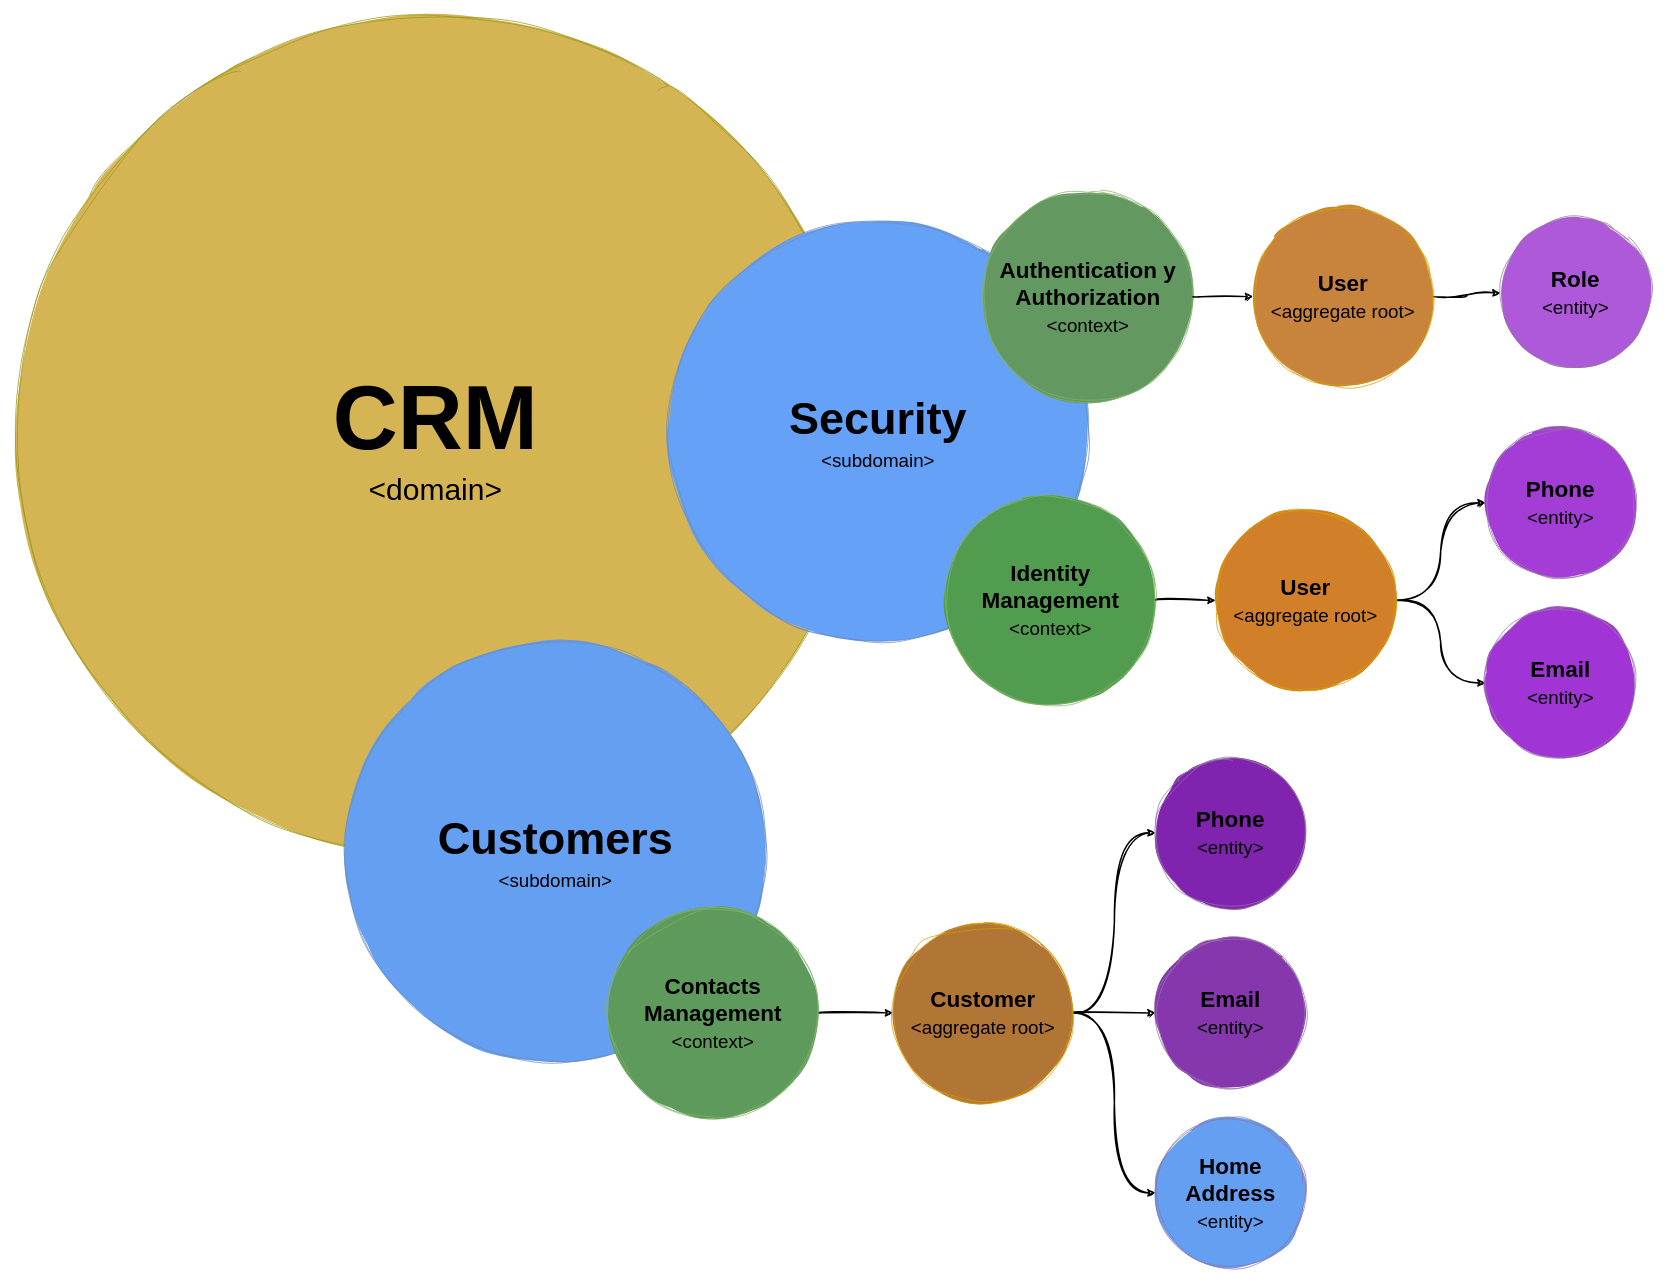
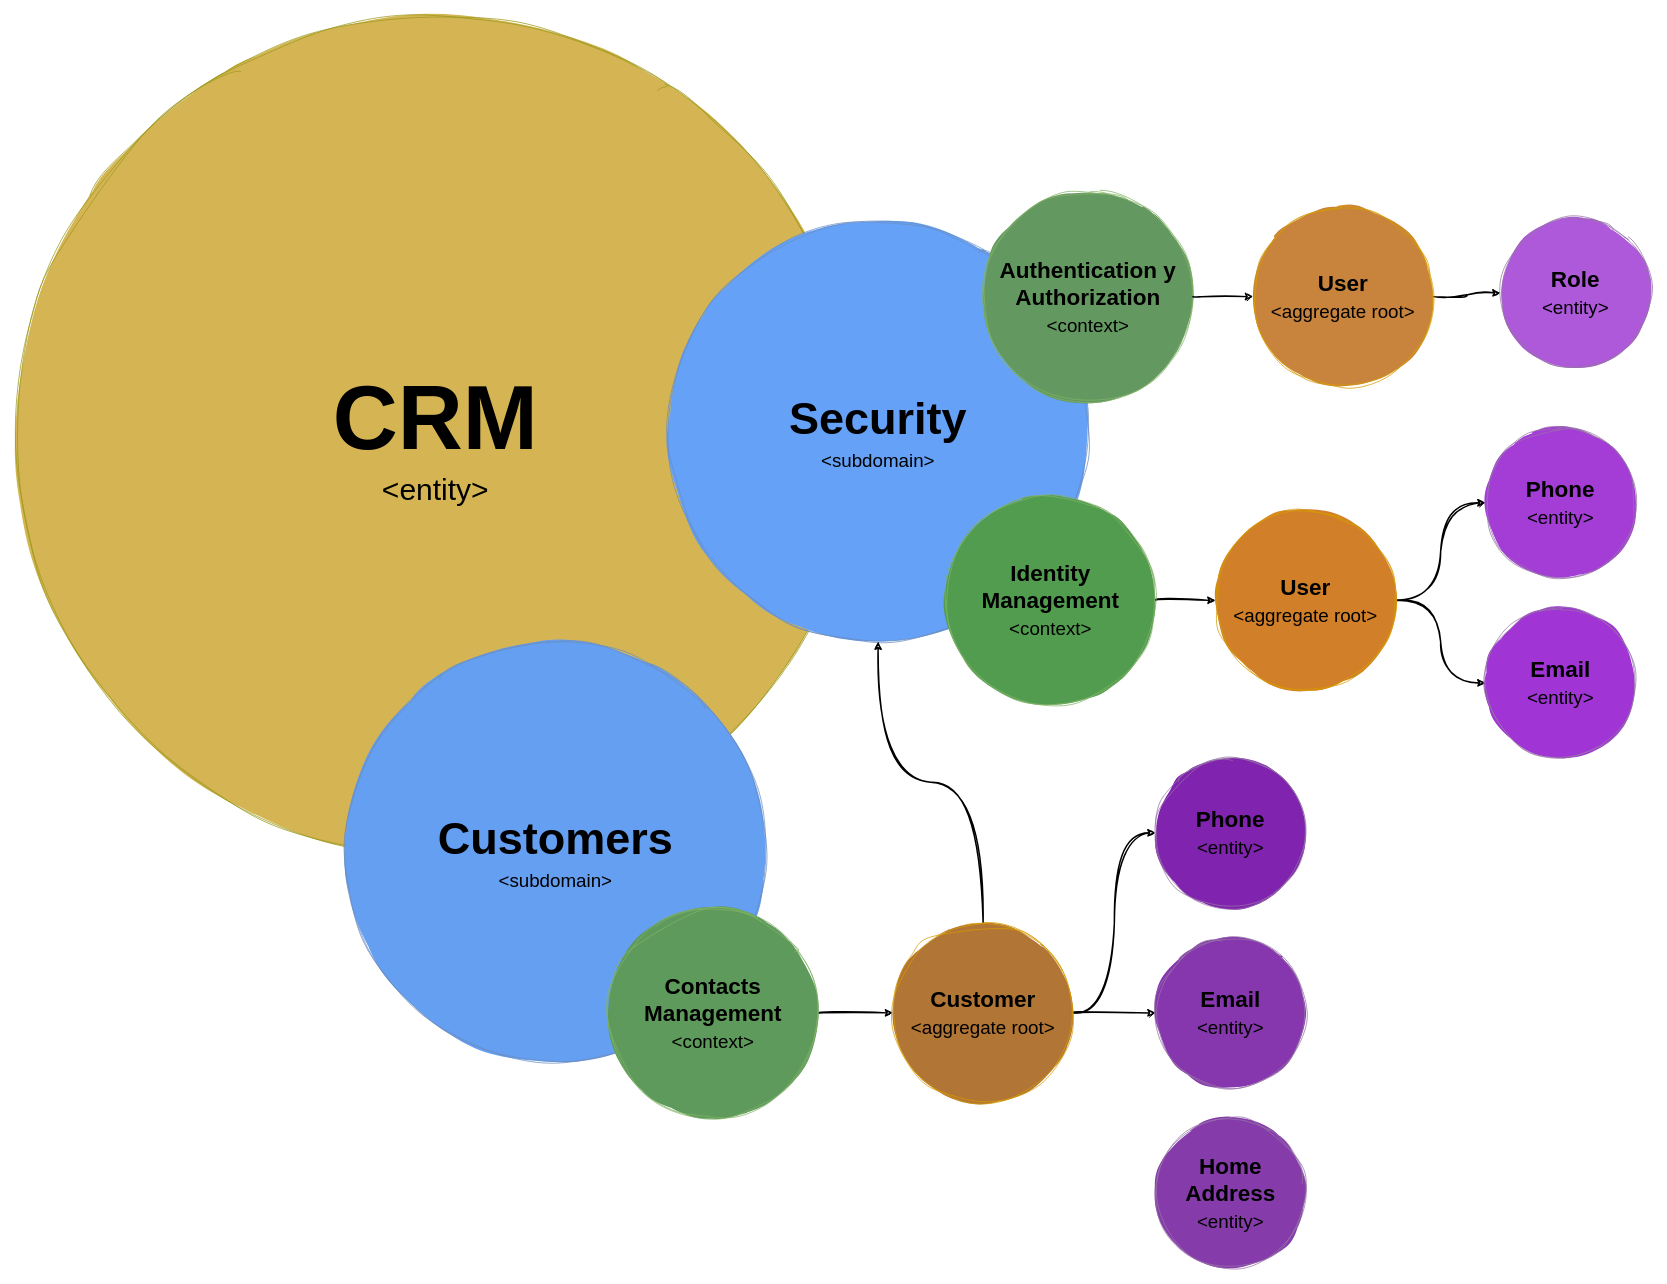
- <mxCell id="2" value="&lt;font style=&quot;&quot;&gt;&lt;span style=&quot;font-size: 120px;&quot;&gt;&lt;b&gt;CRM&lt;/b&gt;&lt;/span&gt;&lt;br style=&quot;&quot;&gt;&lt;/font&gt;&lt;font style=&quot;font-size: 40px;&quot;&gt;&amp;lt;domain&amp;gt;&lt;/font&gt;" style="ellipse;whiteSpace=wrap;html=1;aspect=fixed;fontSize=30;sketch=1;curveFitting=1;jiggle=2;fillColor=#d5b553;strokeColor=#9a9a1d;fillStyle=solid;" parent="1" vertex="1"><mxGeometry width="1120" height="1120" as="geometry" x="20" y="20" /></mxCell>
+ <mxCell id="2" value="&lt;font style=&quot;&quot;&gt;&lt;span style=&quot;font-size: 120px;&quot;&gt;&lt;b&gt;CRM&lt;/b&gt;&lt;/span&gt;&lt;br style=&quot;&quot;&gt;&lt;/font&gt;&lt;font style=&quot;font-size: 40px;&quot;&gt;&amp;lt;entity&amp;gt;&lt;/font&gt;" style="ellipse;whiteSpace=wrap;html=1;aspect=fixed;fontSize=30;sketch=1;curveFitting=1;jiggle=2;fillColor=#d5b553;strokeColor=#9a9a1d;fillStyle=solid;" parent="1" vertex="1"><mxGeometry width="1120" height="1120" as="geometry" x="20" y="20" /></mxCell>
- <mxCell id="12" style="edgeStyle=orthogonalEdgeStyle;rounded=0;orthogonalLoop=1;jettySize=auto;html=1;entryX=0;entryY=0.5;entryDx=0;entryDy=0;strokeWidth=2;fontSize=40;startArrow=none;startFill=0;sketch=1;curveFitting=1;jiggle=2;curved=1;" parent="1" source="13" target="25" edge="1"><mxGeometry relative="1" as="geometry" /></mxCell>
+ <mxCell id="12" style="edgeStyle=orthogonalEdgeStyle;rounded=0;orthogonalLoop=1;jettySize=auto;html=1;strokeWidth=2;fontSize=40;startArrow=none;startFill=0;sketch=1;curveFitting=1;jiggle=2;curved=1;" parent="1" source="13" target="3" edge="1"><mxGeometry relative="1" as="geometry" /></mxCell>
- <mxCell id="25" value="&lt;b&gt;Home Address&lt;/b&gt;&lt;br style=&quot;font-size: 30px;&quot;&gt;&lt;font style=&quot;font-size: 25px;&quot;&gt;&amp;lt;entity&amp;gt;&lt;/font&gt;" style="ellipse;whiteSpace=wrap;html=1;aspect=fixed;fontSize=30;sketch=1;curveFitting=1;jiggle=2;fillColor=#649ff2;strokeColor=#9673a6;fillStyle=solid;" parent="1" vertex="1"><mxGeometry x="1540" y="1490" width="200" height="200" as="geometry" /></mxCell>
+ <mxCell id="25" value="&lt;b&gt;Home Address&lt;/b&gt;&lt;br style=&quot;font-size: 30px;&quot;&gt;&lt;font style=&quot;font-size: 25px;&quot;&gt;&amp;lt;entity&amp;gt;&lt;/font&gt;" style="ellipse;whiteSpace=wrap;html=1;aspect=fixed;fontSize=30;sketch=1;curveFitting=1;jiggle=2;fillColor=#853caa;strokeColor=#9673a6;fillStyle=solid;" parent="1" vertex="1"><mxGeometry x="1540" y="1490" width="200" height="200" as="geometry" /></mxCell>
